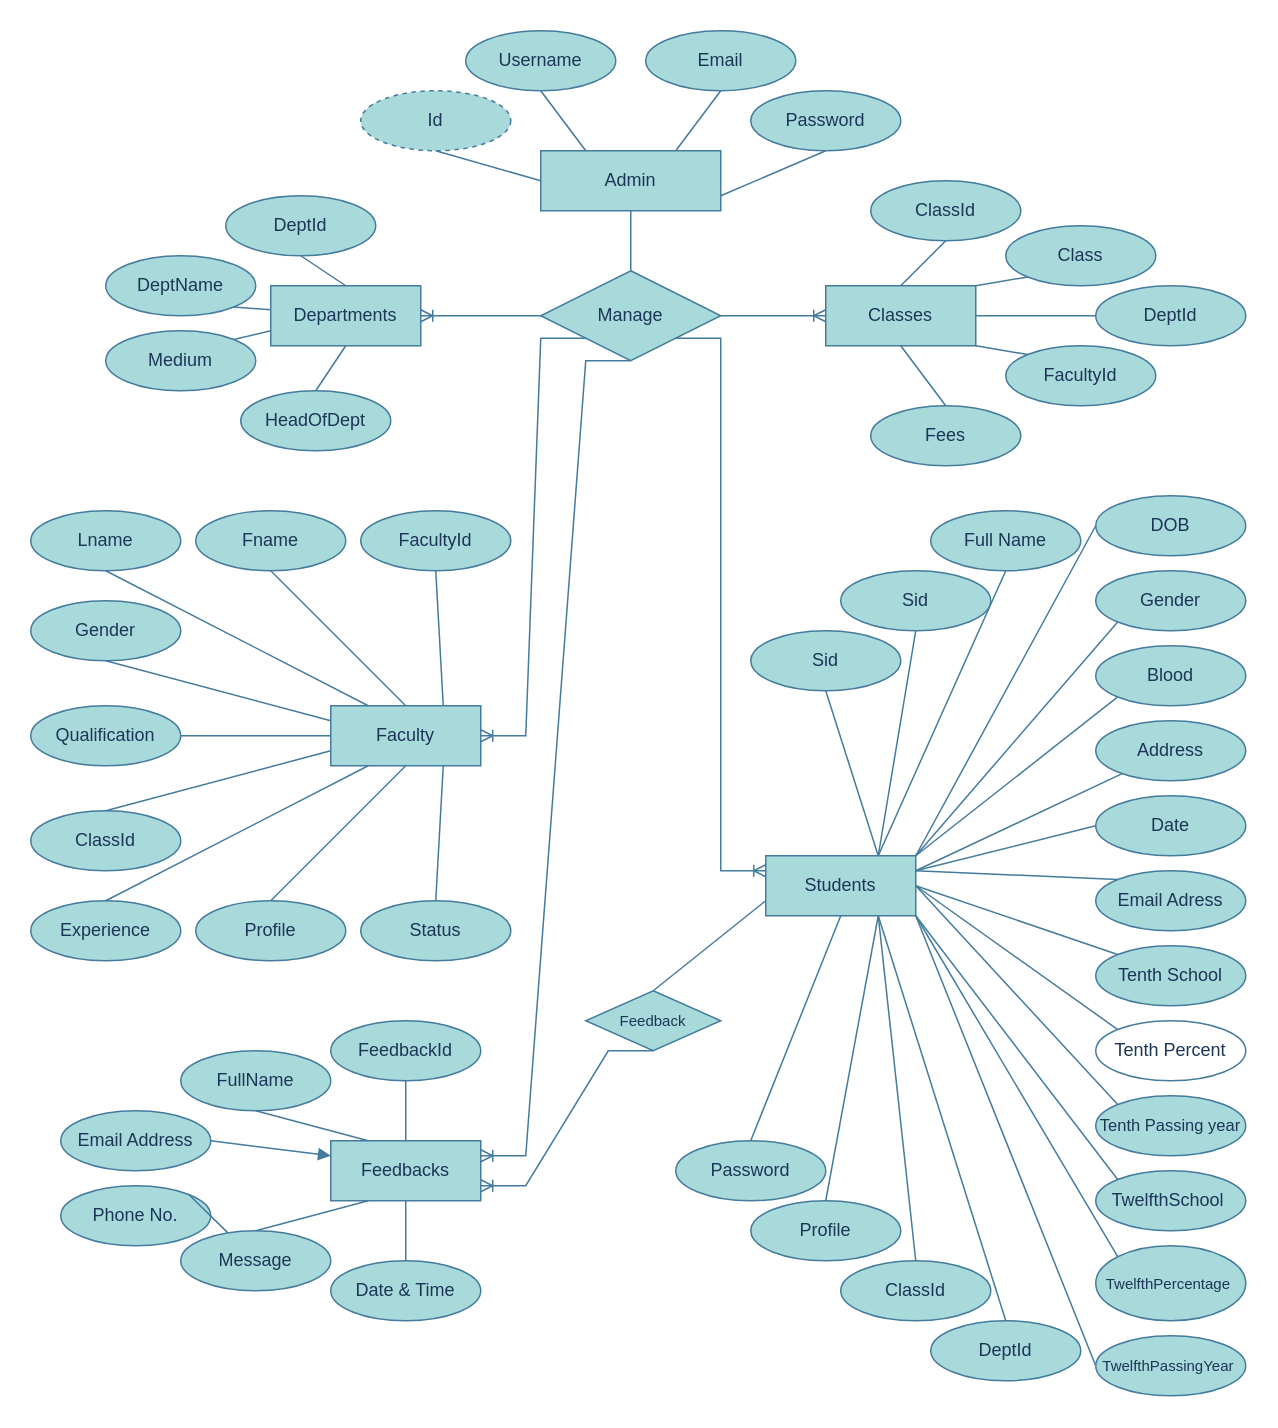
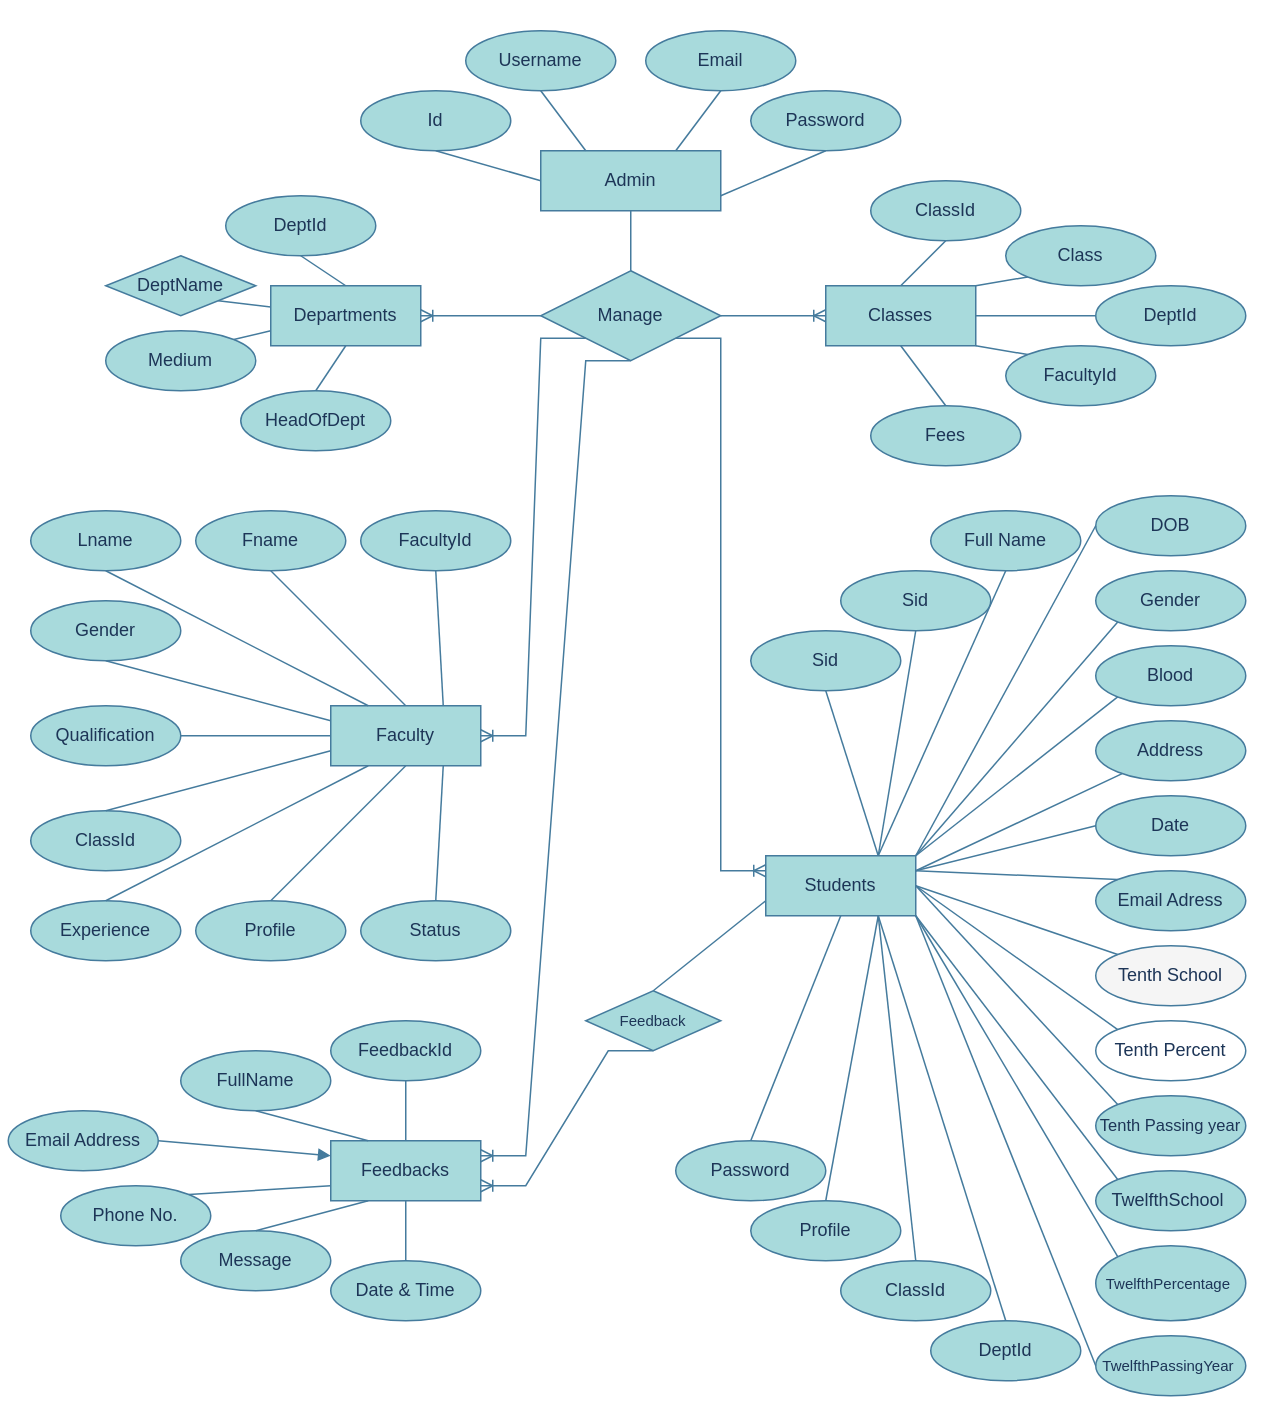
- <mxCell id="3" value="Id" style="ellipse;whiteSpace=wrap;html=1;align=center;labelBackgroundColor=none;fillColor=#A8DADC;strokeColor=#457B9D;fontColor=#1D3557;dashed=1;" parent="1" vertex="1"><mxGeometry x="240" y="60" width="100" height="40" as="geometry" /></mxCell>
+ <mxCell id="3" value="Id" style="ellipse;whiteSpace=wrap;html=1;align=center;labelBackgroundColor=none;fillColor=#A8DADC;strokeColor=#457B9D;fontColor=#1D3557;" parent="1" vertex="1"><mxGeometry x="240" y="60" width="100" height="40" as="geometry" /></mxCell>
- <mxCell id="28" value="DeptName" style="ellipse;whiteSpace=wrap;html=1;align=center;labelBackgroundColor=none;fillColor=#A8DADC;strokeColor=#457B9D;fontColor=#1D3557;" parent="1" vertex="1"><mxGeometry x="70" y="170" width="100" height="40" as="geometry" /></mxCell>
+ <mxCell id="28" value="DeptName" style="rhombus;whiteSpace=wrap;html=1;align=center;labelBackgroundColor=none;fillColor=#A8DADC;strokeColor=#457B9D;fontColor=#1D3557;" parent="1" vertex="1"><mxGeometry x="70" y="170" width="100" height="40" as="geometry" /></mxCell>
- <mxCell id="64" value="Tenth School" style="ellipse;whiteSpace=wrap;html=1;align=center;labelBackgroundColor=none;fillColor=#A8DADC;strokeColor=#457B9D;fontColor=#1D3557;" parent="1" vertex="1"><mxGeometry x="730" y="630" width="100" height="40" as="geometry" /></mxCell>
+ <mxCell id="64" value="Tenth School" style="ellipse;whiteSpace=wrap;html=1;align=center;labelBackgroundColor=none;fillColor=#f5f5f5;strokeColor=#457B9D;fontColor=#1D3557;" parent="1" vertex="1"><mxGeometry x="730" y="630" width="100" height="40" as="geometry" /></mxCell>
- <mxCell id="98" value="Email Address" style="ellipse;whiteSpace=wrap;html=1;align=center;labelBackgroundColor=none;fillColor=#A8DADC;strokeColor=#457B9D;fontColor=#1D3557;" parent="1" vertex="1"><mxGeometry x="40" y="740" width="100" height="40" as="geometry" /></mxCell>
+ <mxCell id="98" value="Email Address" style="ellipse;whiteSpace=wrap;html=1;align=center;labelBackgroundColor=none;fillColor=#A8DADC;strokeColor=#457B9D;fontColor=#1D3557;" parent="1" vertex="1"><mxGeometry x="5" y="740" width="100" height="40" as="geometry" /></mxCell>
- <mxCell id="107" value="" style="endArrow=none;html=1;rounded=0;strokeColor=#457B9D;exitX=1;exitY=0;exitDx=0;exitDy=0;labelBackgroundColor=none;fontColor=default;" parent="1" source="99" target="100" edge="1"><mxGeometry relative="1" as="geometry"><mxPoint x="150" y="770" as="sourcePoint" /><mxPoint x="230" y="780" as="targetPoint" /></mxGeometry></mxCell>
+ <mxCell id="107" value="" style="endArrow=none;html=1;rounded=0;strokeColor=#457B9D;exitX=1;exitY=0;exitDx=0;exitDy=0;entryX=0;entryY=0.75;entryDx=0;entryDy=0;labelBackgroundColor=none;fontColor=default;" parent="1" source="99" target="95" edge="1"><mxGeometry relative="1" as="geometry"><mxPoint x="150" y="770" as="sourcePoint" /><mxPoint x="230" y="780" as="targetPoint" /></mxGeometry></mxCell>
